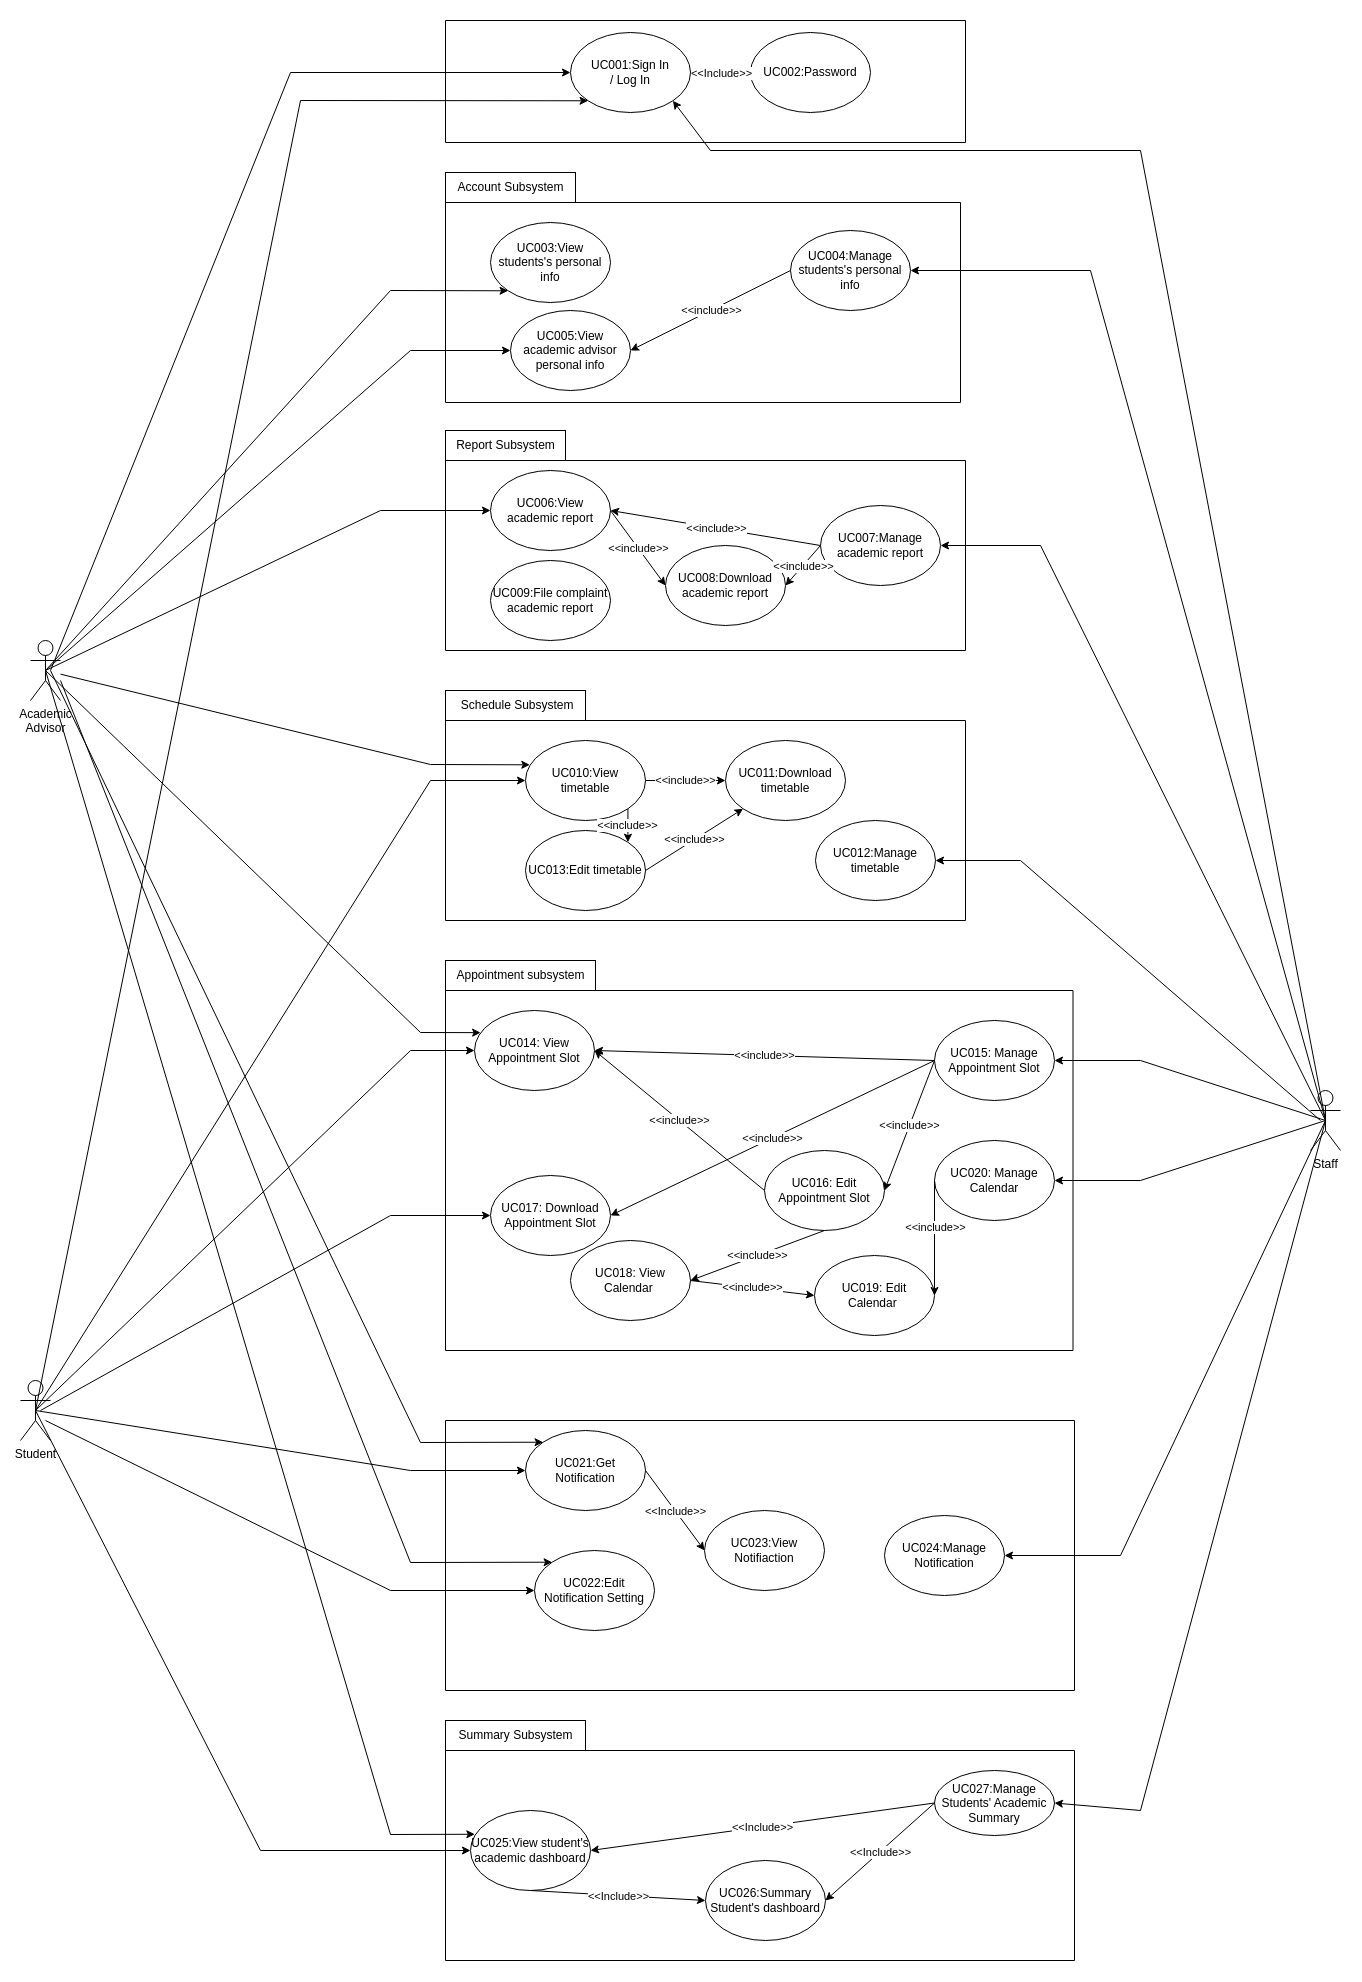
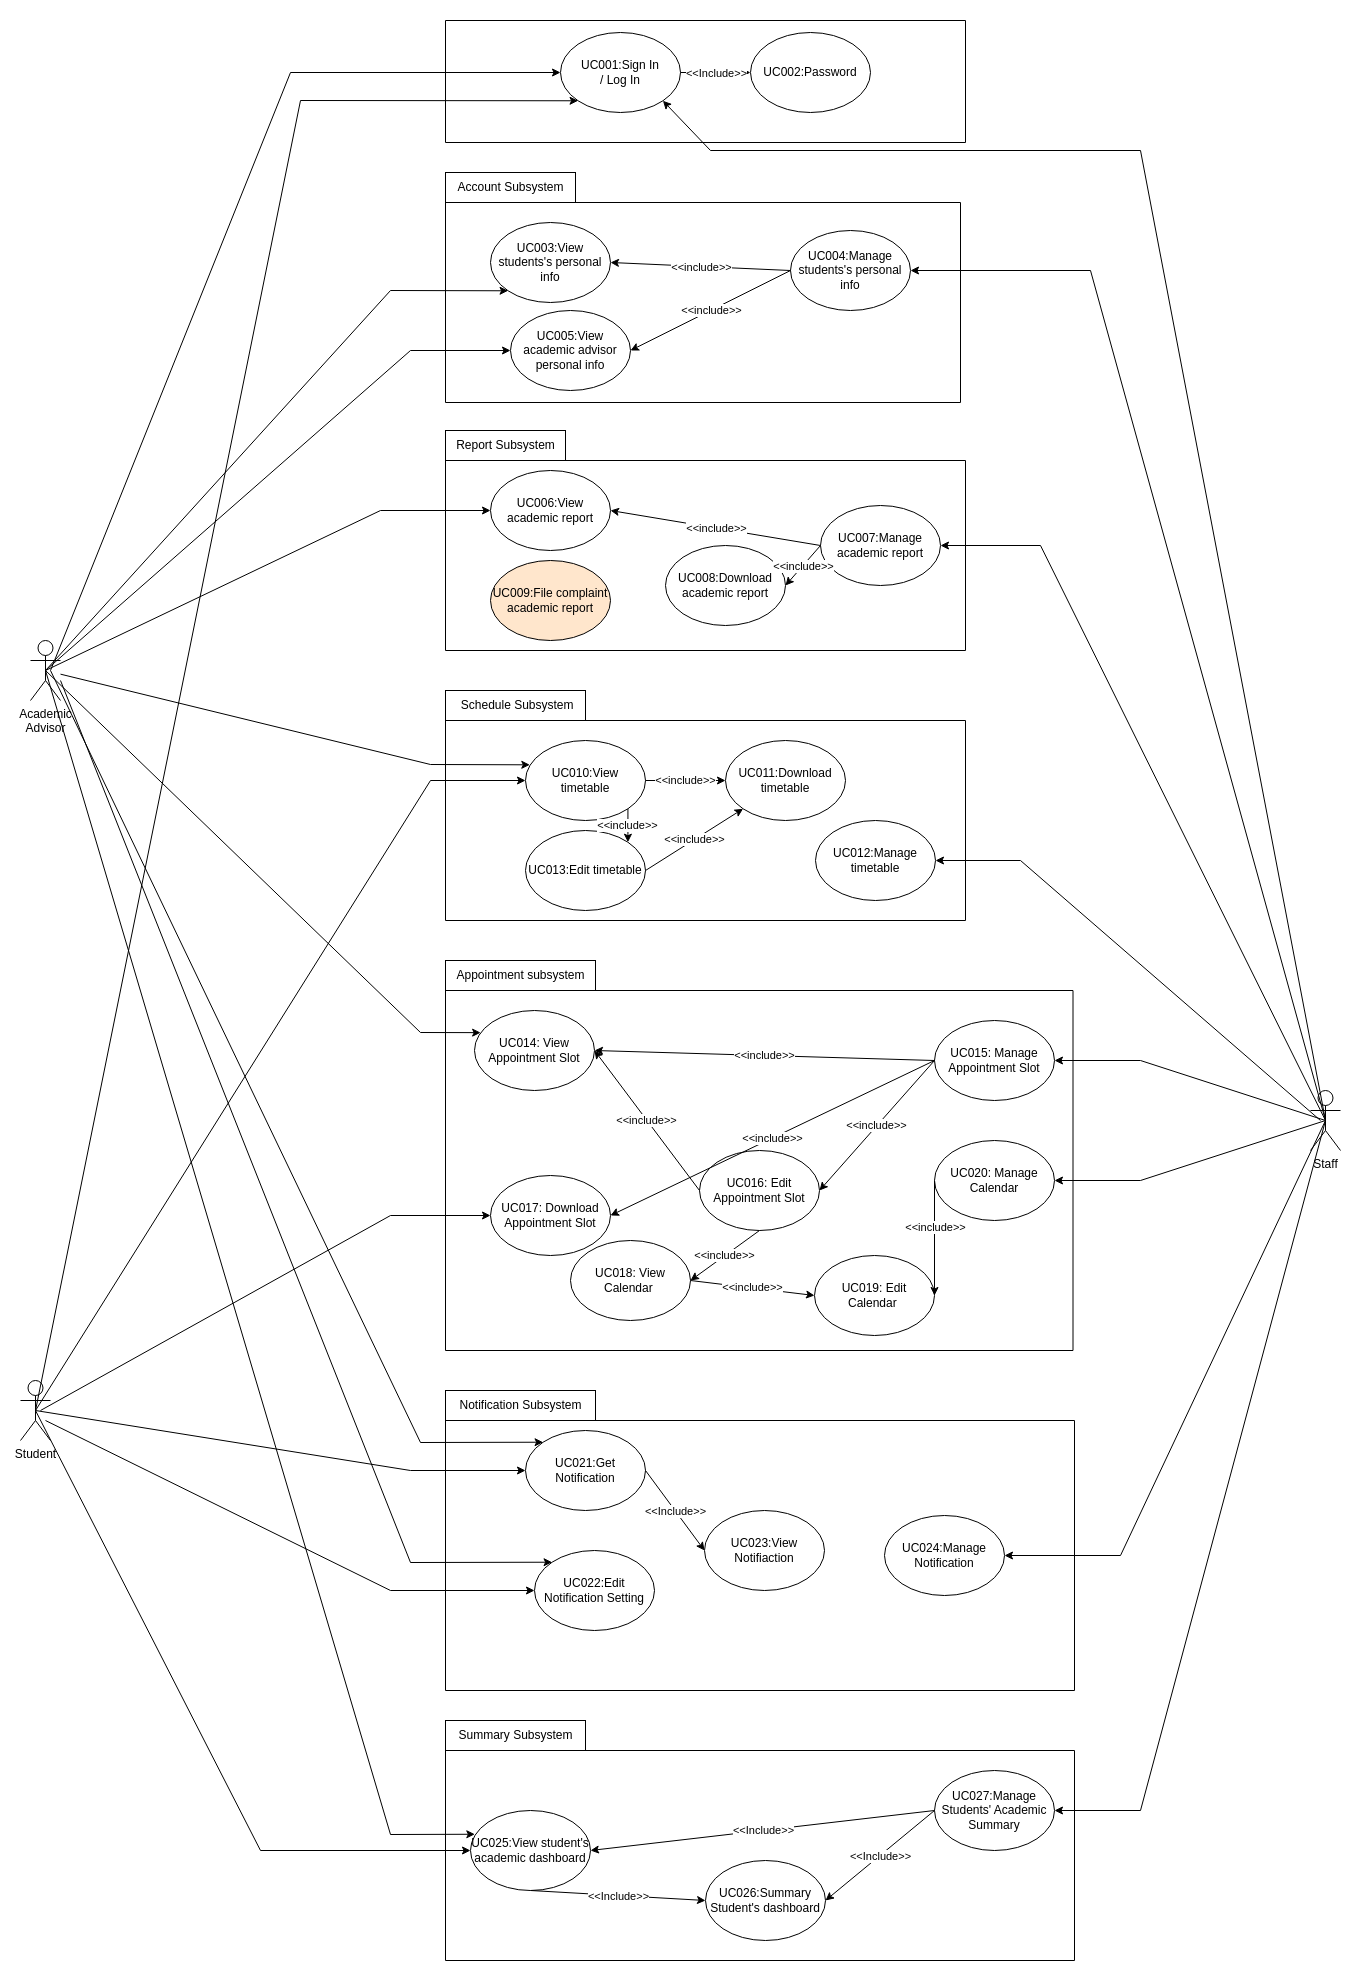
- <mxCell id="16" value="UC001:Sign In &lt;br&gt;/ Log In" style="ellipse;whiteSpace=wrap;html=1;" parent="15" vertex="1"><mxGeometry x="125" y="12" width="120" height="80" as="geometry" /></mxCell>
+ <mxCell id="16" value="UC001:Sign In &lt;br&gt;/ Log In" style="ellipse;whiteSpace=wrap;html=1;" parent="15" vertex="1"><mxGeometry x="115" y="12" width="120" height="80" as="geometry" /></mxCell>
+ <mxCell id="34" value="" style="endArrow=classic;html=1;rounded=0;entryX=1;entryY=0.5;entryDx=0;entryDy=0;exitX=0;exitY=0.5;exitDx=0;exitDy=0;" parent="30" source="33" target="31" edge="1"><mxGeometry relative="1" as="geometry"><mxPoint x="365" y="403" as="sourcePoint" /><mxPoint x="175" y="318" as="targetPoint" /></mxGeometry></mxCell>
+ <mxCell id="35" value="&amp;lt;&amp;lt;include&amp;gt;&amp;gt;" style="edgeLabel;resizable=0;html=1;align=center;verticalAlign=middle;" parent="34" connectable="0" vertex="1"><mxGeometry relative="1" as="geometry" /></mxCell>
- <mxCell id="13" value="" style="endArrow=classic;html=1;rounded=0;exitX=1;exitY=0.5;exitDx=0;exitDy=0;entryX=0;entryY=0.5;entryDx=0;entryDy=0;" parent="4" source="5" target="6" edge="1"><mxGeometry relative="1" as="geometry"><mxPoint x="385" y="95" as="sourcePoint" /><mxPoint x="330" y="140" as="targetPoint" /></mxGeometry></mxCell>
- <mxCell id="14" value="&amp;lt;&amp;lt;include&amp;gt;&amp;gt;" style="edgeLabel;resizable=0;html=1;align=center;verticalAlign=middle;" parent="13" connectable="0" vertex="1"><mxGeometry relative="1" as="geometry" /></mxCell>
- <mxCell id="8" value="UC009:File complaint academic report" style="ellipse;whiteSpace=wrap;html=1;" parent="4" vertex="1"><mxGeometry x="45" y="100" width="120" height="80" as="geometry" /></mxCell>
+ <mxCell id="8" value="UC009:File complaint academic report" style="ellipse;whiteSpace=wrap;html=1;fillColor=#ffe6cc;" parent="4" vertex="1"><mxGeometry x="45" y="100" width="120" height="80" as="geometry" /></mxCell>
- <mxCell id="55" value="UC016: Edit Appointment Slot" style="ellipse;whiteSpace=wrap;html=1;" parent="49" vertex="1"><mxGeometry x="319" y="160" width="120" height="80" as="geometry" /></mxCell>
+ <mxCell id="55" value="UC016: Edit Appointment Slot" style="ellipse;whiteSpace=wrap;html=1;" parent="49" vertex="1"><mxGeometry x="254" y="160" width="120" height="80" as="geometry" /></mxCell>
- <mxCell id="80" value="" style="endArrow=classic;html=1;rounded=0;exitX=0.5;exitY=0.5;exitDx=0;exitDy=0;exitPerimeter=0;" parent="1" source="65" target="50" edge="1"><mxGeometry width="50" height="50" relative="1" as="geometry"><mxPoint x="125" y="1150" as="sourcePoint" /><mxPoint x="400" y="1100" as="targetPoint" /><Array as="points"><mxPoint x="410" y="1050" /></Array></mxGeometry></mxCell>
+ <mxCell id="76" value="Notification Subsystem" style="text;html=1;align=center;verticalAlign=middle;resizable=0;points=[];autosize=1;strokeColor=default;fillColor=none;" parent="1" vertex="1"><mxGeometry x="445" y="1390" width="150" height="30" as="geometry" /></mxCell>
- <mxCell id="42" value="UC027:Manage Students' Academic Summary" style="ellipse;whiteSpace=wrap;html=1;" parent="39" vertex="1"><mxGeometry x="489" y="20" width="120" height="65" as="geometry" /></mxCell>
+ <mxCell id="42" value="UC027:Manage Students' Academic Summary" style="ellipse;whiteSpace=wrap;html=1;" parent="39" vertex="1"><mxGeometry x="489" y="20" width="120" height="80" as="geometry" /></mxCell>
